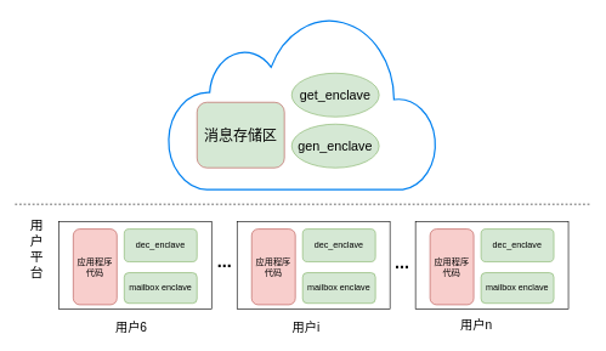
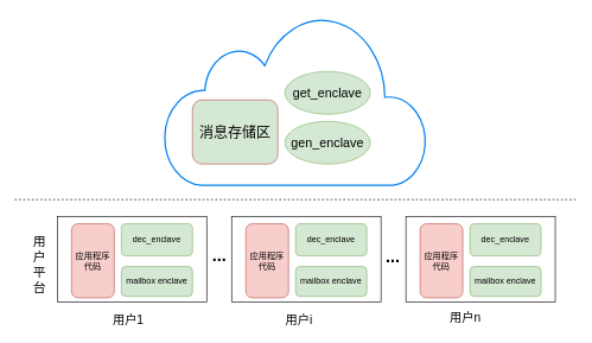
- <mxCell id="19" value="&lt;font style=&quot;font-size: 18px&quot;&gt;用户平台&lt;br&gt;&lt;/font&gt;&lt;br&gt;" style="text;html=1;strokeColor=none;fillColor=none;align=center;verticalAlign=middle;whiteSpace=wrap;rounded=0;" vertex="1" parent="1"><mxGeometry x="40" y="304" width="20" height="90" as="geometry" /></mxCell>
+ <mxCell id="19" value="&lt;font style=&quot;font-size: 18px&quot;&gt;用户平台&lt;br&gt;&lt;/font&gt;&lt;br&gt;" style="text;html=1;strokeColor=none;fillColor=none;align=center;verticalAlign=middle;whiteSpace=wrap;rounded=0;" vertex="1" parent="1"><mxGeometry x="45" y="334" width="20" height="90" as="geometry" /></mxCell>
- <mxCell id="22" value="&lt;font style=&quot;font-size: 17px&quot;&gt;用户6&lt;/font&gt;" style="text;html=1;strokeColor=none;fillColor=none;align=center;verticalAlign=middle;whiteSpace=wrap;rounded=0;" vertex="1" parent="1"><mxGeometry x="150" y="440" width="60" height="20" as="geometry" /></mxCell>
+ <mxCell id="22" value="&lt;font style=&quot;font-size: 17px&quot;&gt;用户1&lt;/font&gt;" style="text;html=1;strokeColor=none;fillColor=none;align=center;verticalAlign=middle;whiteSpace=wrap;rounded=0;" vertex="1" parent="1"><mxGeometry x="150" y="440" width="60" height="20" as="geometry" /></mxCell>
